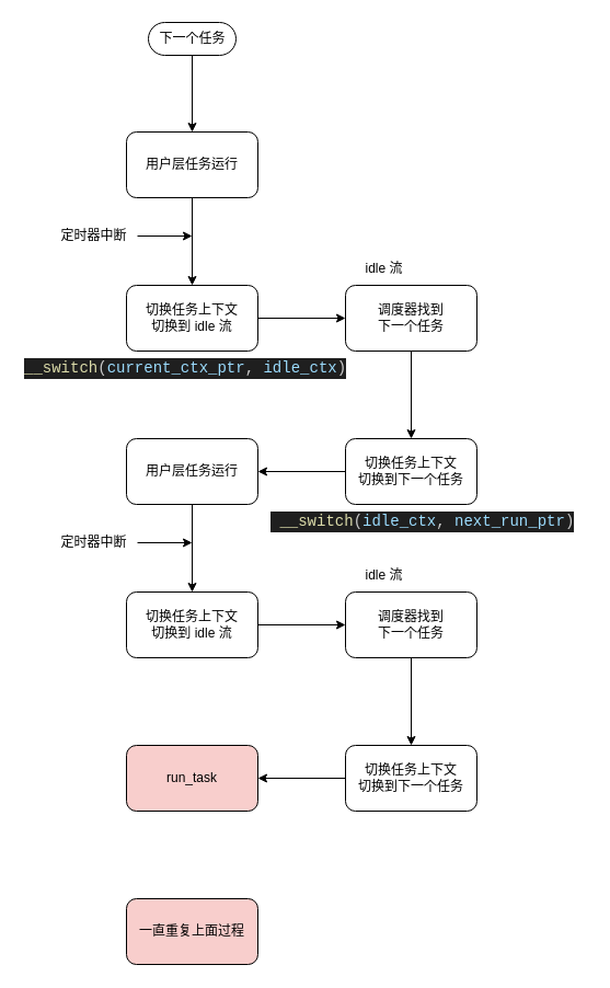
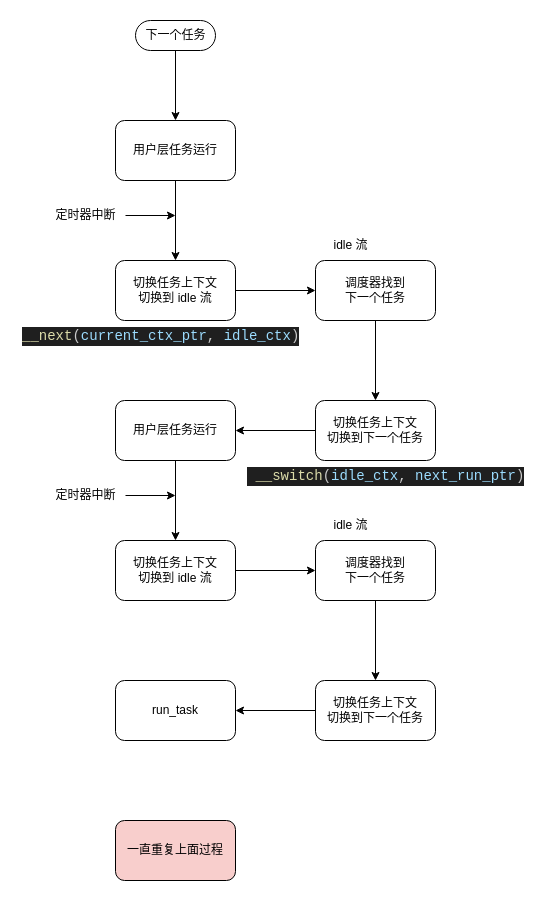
- <mxCell id="16" value="&lt;div style=&quot;color: rgb(204, 204, 204); background-color: rgb(31, 31, 31); font-family: Consolas, &amp;quot;Courier New&amp;quot;, monospace; font-weight: normal; font-size: 14px; line-height: 19px;&quot;&gt;&lt;div&gt;&lt;span style=&quot;color: #dcdcaa;&quot;&gt;__switch&lt;/span&gt;&lt;span style=&quot;color: #cccccc;&quot;&gt;(&lt;/span&gt;&lt;span style=&quot;color: #9cdcfe;&quot;&gt;current_ctx_ptr&lt;/span&gt;&lt;span style=&quot;color: #cccccc;&quot;&gt;, &lt;/span&gt;&lt;span style=&quot;color: #9cdcfe;&quot;&gt;idle_ctx&lt;/span&gt;&lt;span style=&quot;color: #cccccc;&quot;&gt;)&lt;/span&gt;&lt;/div&gt;&lt;/div&gt;" style="text;whiteSpace=wrap;html=1;" parent="1" vertex="1"><mxGeometry x="20" y="320" width="300" height="40" as="geometry" /></mxCell>
+ <mxCell id="16" value="&lt;div style=&quot;color: rgb(204, 204, 204); background-color: rgb(31, 31, 31); font-family: Consolas, &amp;quot;Courier New&amp;quot;, monospace; font-weight: normal; font-size: 14px; line-height: 19px;&quot;&gt;&lt;div&gt;&lt;span style=&quot;color: #dcdcaa;&quot;&gt;__next&lt;/span&gt;&lt;span style=&quot;color: #cccccc;&quot;&gt;(&lt;/span&gt;&lt;span style=&quot;color: #9cdcfe;&quot;&gt;current_ctx_ptr&lt;/span&gt;&lt;span style=&quot;color: #cccccc;&quot;&gt;, &lt;/span&gt;&lt;span style=&quot;color: #9cdcfe;&quot;&gt;idle_ctx&lt;/span&gt;&lt;span style=&quot;color: #cccccc;&quot;&gt;)&lt;/span&gt;&lt;/div&gt;&lt;/div&gt;" style="text;whiteSpace=wrap;html=1;" parent="1" vertex="1"><mxGeometry x="20" y="320" width="300" height="40" as="geometry" /></mxCell>
- <mxCell id="27" value="run_task" style="rounded=1;whiteSpace=wrap;html=1;dashed=0;fillColor=#f8cecc;" parent="1" vertex="1"><mxGeometry x="115" y="680" width="120" height="60" as="geometry" /></mxCell>
+ <mxCell id="27" value="run_task" style="rounded=1;whiteSpace=wrap;html=1;dashed=0;" parent="1" vertex="1"><mxGeometry x="115" y="680" width="120" height="60" as="geometry" /></mxCell>
